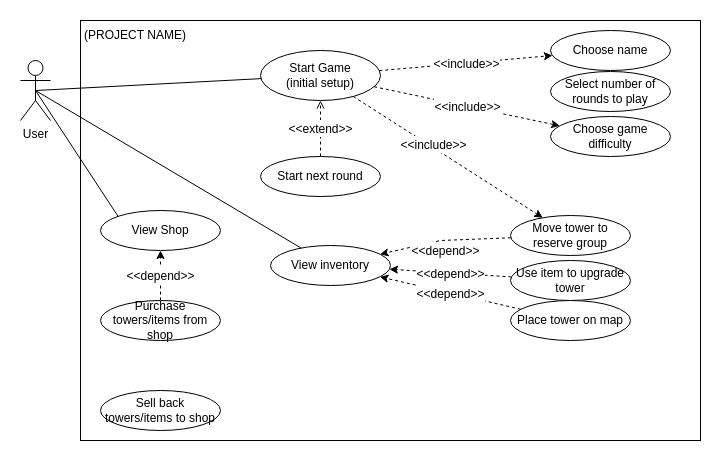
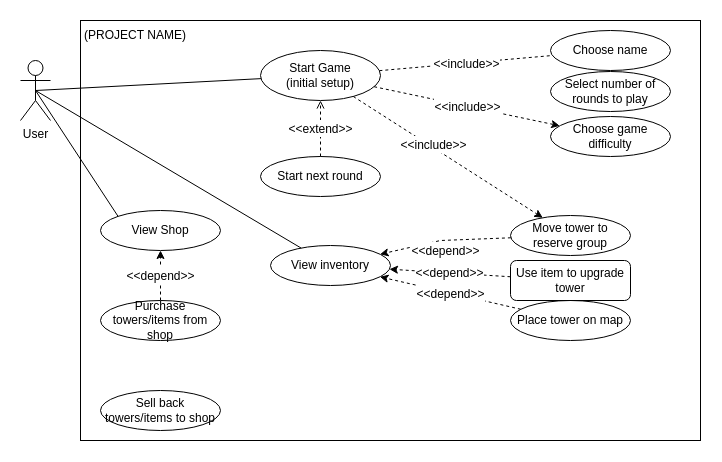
- <mxCell id="16" value="&lt;font style=&quot;font-size: 12px;&quot;&gt;&amp;lt;&amp;lt;include&amp;gt;&amp;gt;&lt;/font&gt;" style="html=1;labelBackgroundColor=#ffffff;startArrow=none;startFill=0;startSize=6;endArrow=classic;endFill=1;endSize=6;jettySize=auto;orthogonalLoop=1;strokeWidth=1;dashed=1;fontSize=14;rounded=0;" edge="1" parent="1" source="14" target="3"><mxGeometry x="-0.003" width="60" height="60" relative="1" as="geometry"><mxPoint x="390" y="130" as="sourcePoint" /><mxPoint x="530" y="130" as="targetPoint" /><mxPoint as="offset" /></mxGeometry></mxCell>
+ <mxCell id="16" value="&lt;font style=&quot;font-size: 12px;&quot;&gt;&amp;lt;&amp;lt;include&amp;gt;&amp;gt;&lt;/font&gt;" style="html=1;labelBackgroundColor=#ffffff;startArrow=none;startFill=0;startSize=6;endArrow=none;endFill=1;endSize=6;jettySize=auto;orthogonalLoop=1;strokeWidth=1;dashed=1;fontSize=14;rounded=0;" edge="1" parent="1" source="14" target="3"><mxGeometry x="-0.003" width="60" height="60" relative="1" as="geometry"><mxPoint x="390" y="130" as="sourcePoint" /><mxPoint x="530" y="130" as="targetPoint" /><mxPoint as="offset" /></mxGeometry></mxCell>
- <mxCell id="12" value="Use item to upgrade tower" style="ellipse;whiteSpace=wrap;html=1;" vertex="1" parent="1"><mxGeometry x="510" y="260" width="120" height="40" as="geometry" /></mxCell>
+ <mxCell id="12" value="Use item to upgrade tower" style="whiteSpace=wrap;html=1;rounded=1;" vertex="1" parent="1"><mxGeometry x="510" y="260" width="120" height="40" as="geometry" /></mxCell>
